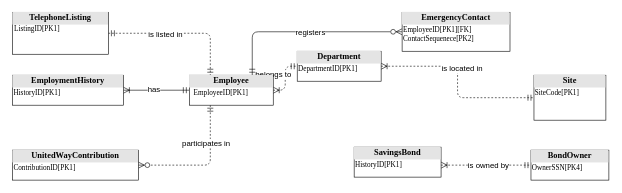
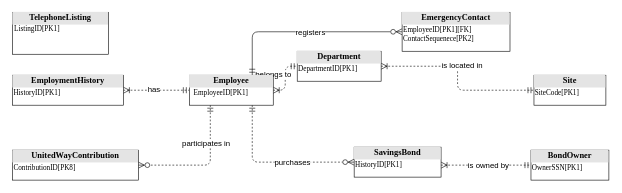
- <mxCell id="14" value="" style="edgeStyle=orthogonalEdgeStyle;html=1;endArrow=ERmandOne;startArrow=ERmandOne;labelBackgroundColor=none;fontFamily=Verdana;fontSize=12;align=left;exitX=1;exitY=0.5;entryX=0.25;entryY=0;entryDx=0;entryDy=0;exitDx=0;exitDy=0;dashed=1;endSize=8;startSize=8;endFill=0;" edge="1" parent="1" source="25" target="19"><mxGeometry width="100" height="100" relative="1" as="geometry"><mxPoint x="180" y="45" as="sourcePoint" /><mxPoint x="362.5" y="125" as="targetPoint" /></mxGeometry></mxCell>
- <mxCell id="15" value="is listed in" style="edgeLabel;html=1;align=center;verticalAlign=middle;resizable=0;points=[];fontSize=13;" vertex="1" connectable="0" parent="14"><mxGeometry x="-0.088" y="5" relative="1" as="geometry"><mxPoint x="-15" y="5" as="offset" /></mxGeometry></mxCell>
- <mxCell id="10" style="edgeStyle=orthogonalEdgeStyle;html=1;entryX=0;entryY=0.5;labelBackgroundColor=none;startArrow=ERoneToMany;endArrow=ERmandOne;fontFamily=Verdana;fontSize=12;align=left;entryDx=0;entryDy=0;startFill=0;endFill=0;dashed=0;endSize=8;startSize=8;exitX=1;exitY=0.5;exitDx=0;exitDy=0;" edge="1" parent="1" source="18" target="19"><mxGeometry relative="1" as="geometry"><mxPoint x="210" y="150" as="sourcePoint" /><mxPoint x="330" y="150" as="targetPoint" /></mxGeometry></mxCell>
+ <mxCell id="10" style="edgeStyle=orthogonalEdgeStyle;html=1;entryX=0;entryY=0.5;labelBackgroundColor=none;startArrow=ERoneToMany;endArrow=ERmandOne;fontFamily=Verdana;fontSize=12;align=left;entryDx=0;entryDy=0;startFill=0;endFill=0;dashed=1;endSize=8;startSize=8;exitX=1;exitY=0.5;exitDx=0;exitDy=0;" edge="1" parent="1" source="18" target="19"><mxGeometry relative="1" as="geometry"><mxPoint x="210" y="150" as="sourcePoint" /><mxPoint x="330" y="150" as="targetPoint" /></mxGeometry></mxCell>
- <mxCell id="24" value="&lt;div style=&quot;box-sizing: border-box; width: 100%; background: rgb(228, 228, 228); padding: 2px; text-align: center;&quot;&gt;&lt;span style=&quot;font-size: 14px;&quot;&gt;&lt;b&gt;Site&lt;/b&gt;&lt;/span&gt;&lt;/div&gt;&lt;table style=&quot;width:100%;font-size:1em;&quot; cellpadding=&quot;2&quot; cellspacing=&quot;0&quot;&gt;&lt;tbody&gt;&lt;tr&gt;&lt;td&gt;SiteCode[PK1]&lt;/td&gt;&lt;td&gt;&lt;br&gt;&lt;/td&gt;&lt;/tr&gt;&lt;/tbody&gt;&lt;/table&gt;" style="verticalAlign=top;align=left;overflow=fill;html=1;whiteSpace=wrap;rounded=0;shadow=0;comic=0;strokeColor=default;strokeWidth=1;fontFamily=Verdana;fontSize=12;fontColor=default;labelBackgroundColor=none;fillColor=default;" vertex="1" parent="1"><mxGeometry x="890" y="125" width="120" height="75" as="geometry" /></mxCell>
+ <mxCell id="24" value="&lt;div style=&quot;box-sizing: border-box; width: 100%; background: rgb(228, 228, 228); padding: 2px; text-align: center;&quot;&gt;&lt;span style=&quot;font-size: 14px;&quot;&gt;&lt;b&gt;Site&lt;/b&gt;&lt;/span&gt;&lt;/div&gt;&lt;table style=&quot;width:100%;font-size:1em;&quot; cellpadding=&quot;2&quot; cellspacing=&quot;0&quot;&gt;&lt;tbody&gt;&lt;tr&gt;&lt;td&gt;SiteCode[PK1]&lt;/td&gt;&lt;td&gt;&lt;br&gt;&lt;/td&gt;&lt;/tr&gt;&lt;/tbody&gt;&lt;/table&gt;" style="verticalAlign=top;align=left;overflow=fill;html=1;whiteSpace=wrap;rounded=0;shadow=0;comic=0;strokeColor=default;strokeWidth=1;fontFamily=Verdana;fontSize=12;fontColor=default;labelBackgroundColor=none;fillColor=default;" vertex="1" parent="1"><mxGeometry x="890" y="125" width="120" height="50" as="geometry" /></mxCell>
+ <mxCell id="12" style="edgeStyle=orthogonalEdgeStyle;html=1;entryX=0;entryY=0.5;dashed=1;labelBackgroundColor=none;startArrow=ERmandOne;endArrow=ERzeroToMany;fontFamily=Verdana;fontSize=12;align=left;exitX=0.75;exitY=1;exitDx=0;exitDy=0;endSize=8;startSize=8;endFill=0;entryDx=0;entryDy=0;" edge="1" parent="1" source="19" target="23"><mxGeometry relative="1" as="geometry"><mxPoint x="427.5" y="175" as="sourcePoint" /><mxPoint x="585" y="275" as="targetPoint" /></mxGeometry></mxCell>
+ <mxCell id="13" value="purchases" style="edgeLabel;html=1;align=center;verticalAlign=middle;resizable=0;points=[];fontSize=13;" vertex="1" connectable="0" parent="12"><mxGeometry x="0.045" y="4" relative="1" as="geometry"><mxPoint x="23" y="4" as="offset" /></mxGeometry></mxCell>
- <mxCell id="22" value="&lt;div style=&quot;text-align: center; box-sizing: border-box; width: 100%; background: rgb(228, 228, 228); padding: 2px;&quot;&gt;&lt;span style=&quot;font-size: 14px;&quot;&gt;&lt;b&gt;UnitedWayContribution&lt;/b&gt;&lt;/span&gt;&lt;/div&gt;&lt;table style=&quot;width:100%;font-size:1em;&quot; cellpadding=&quot;2&quot; cellspacing=&quot;0&quot;&gt;&lt;tbody&gt;&lt;tr&gt;&lt;td&gt;ContributionID[PK1]&lt;/td&gt;&lt;td&gt;&lt;br&gt;&lt;/td&gt;&lt;/tr&gt;&lt;/tbody&gt;&lt;/table&gt;" style="verticalAlign=top;align=left;overflow=fill;html=1;whiteSpace=wrap;rounded=0;shadow=0;comic=0;strokeColor=default;strokeWidth=1;fontFamily=Verdana;fontSize=12;fontColor=default;labelBackgroundColor=none;fillColor=default;" vertex="1" parent="1"><mxGeometry x="20" y="250" width="210" height="50" as="geometry" /></mxCell>
+ <mxCell id="22" value="&lt;div style=&quot;text-align: center; box-sizing: border-box; width: 100%; background: rgb(228, 228, 228); padding: 2px;&quot;&gt;&lt;span style=&quot;font-size: 14px;&quot;&gt;&lt;b&gt;UnitedWayContribution&lt;/b&gt;&lt;/span&gt;&lt;/div&gt;&lt;table style=&quot;width:100%;font-size:1em;&quot; cellpadding=&quot;2&quot; cellspacing=&quot;0&quot;&gt;&lt;tbody&gt;&lt;tr&gt;&lt;td&gt;ContributionID[PK8]&lt;/td&gt;&lt;td&gt;&lt;br&gt;&lt;/td&gt;&lt;/tr&gt;&lt;/tbody&gt;&lt;/table&gt;" style="verticalAlign=top;align=left;overflow=fill;html=1;whiteSpace=wrap;rounded=0;shadow=0;comic=0;strokeColor=default;strokeWidth=1;fontFamily=Verdana;fontSize=12;fontColor=default;labelBackgroundColor=none;fillColor=default;" vertex="1" parent="1"><mxGeometry x="20" y="250" width="210" height="50" as="geometry" /></mxCell>
- <mxCell id="26" value="&lt;div style=&quot;box-sizing: border-box; width: 100%; background: rgb(228, 228, 228); padding: 2px; text-align: center;&quot;&gt;&lt;span style=&quot;font-size: 14px;&quot;&gt;&lt;b&gt;BondOwner&lt;/b&gt;&lt;/span&gt;&lt;/div&gt;&lt;table style=&quot;width:100%;font-size:1em;&quot; cellpadding=&quot;2&quot; cellspacing=&quot;0&quot;&gt;&lt;tbody&gt;&lt;tr&gt;&lt;td&gt;OwnerSSN[PK4]&lt;/td&gt;&lt;td&gt;&lt;br&gt;&lt;/td&gt;&lt;/tr&gt;&lt;/tbody&gt;&lt;/table&gt;" style="verticalAlign=top;align=left;overflow=fill;html=1;whiteSpace=wrap;rounded=0;shadow=0;comic=0;strokeColor=default;strokeWidth=1;fontFamily=Verdana;fontSize=12;fontColor=default;labelBackgroundColor=none;fillColor=default;" vertex="1" parent="1"><mxGeometry x="885" y="250" width="130" height="50" as="geometry" /></mxCell>
+ <mxCell id="26" value="&lt;div style=&quot;box-sizing: border-box; width: 100%; background: rgb(228, 228, 228); padding: 2px; text-align: center;&quot;&gt;&lt;span style=&quot;font-size: 14px;&quot;&gt;&lt;b&gt;BondOwner&lt;/b&gt;&lt;/span&gt;&lt;/div&gt;&lt;table style=&quot;width:100%;font-size:1em;&quot; cellpadding=&quot;2&quot; cellspacing=&quot;0&quot;&gt;&lt;tbody&gt;&lt;tr&gt;&lt;td&gt;OwnerSSN[PK1]&lt;/td&gt;&lt;td&gt;&lt;br&gt;&lt;/td&gt;&lt;/tr&gt;&lt;/tbody&gt;&lt;/table&gt;" style="verticalAlign=top;align=left;overflow=fill;html=1;whiteSpace=wrap;rounded=0;shadow=0;comic=0;strokeColor=default;strokeWidth=1;fontFamily=Verdana;fontSize=12;fontColor=default;labelBackgroundColor=none;fillColor=default;" vertex="1" parent="1"><mxGeometry x="885" y="250" width="130" height="50" as="geometry" /></mxCell>
